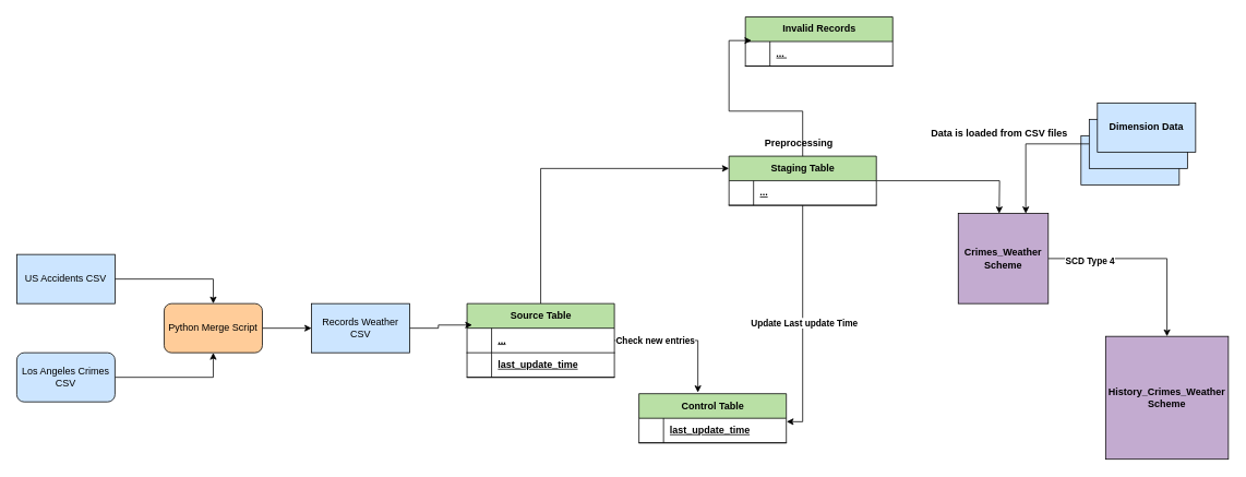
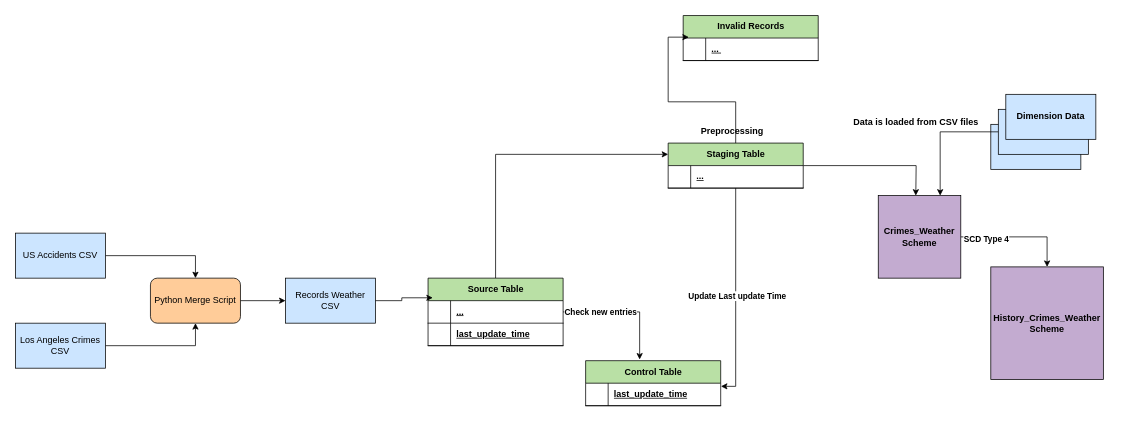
- <mxCell id="5" value="Los Angeles Crimes CSV" style="whiteSpace=wrap;html=1;fillColor=#CCE5FF;rounded=1;" parent="1" vertex="1"><mxGeometry x="20" y="430" width="120" height="60" as="geometry" /></mxCell>
+ <mxCell id="5" value="Los Angeles Crimes CSV" style="rounded=0;whiteSpace=wrap;html=1;fillColor=#CCE5FF;" parent="1" vertex="1"><mxGeometry x="20" y="430" width="120" height="60" as="geometry" /></mxCell>
- <mxCell id="34" value="&lt;span style=&quot;font-weight: 700;&quot;&gt;History_Crimes_Weather Scheme&lt;/span&gt;" style="whiteSpace=wrap;html=1;aspect=fixed;fillColor=#C3ABD0;" parent="1" vertex="1"><mxGeometry x="1350" y="410" width="150" height="150" as="geometry" /></mxCell>
+ <mxCell id="34" value="&lt;span style=&quot;font-weight: 700;&quot;&gt;History_Crimes_Weather Scheme&lt;/span&gt;" style="whiteSpace=wrap;html=1;aspect=fixed;fillColor=#C3ABD0;" parent="1" vertex="1"><mxGeometry x="1320" y="355" width="150" height="150" as="geometry" /></mxCell>
